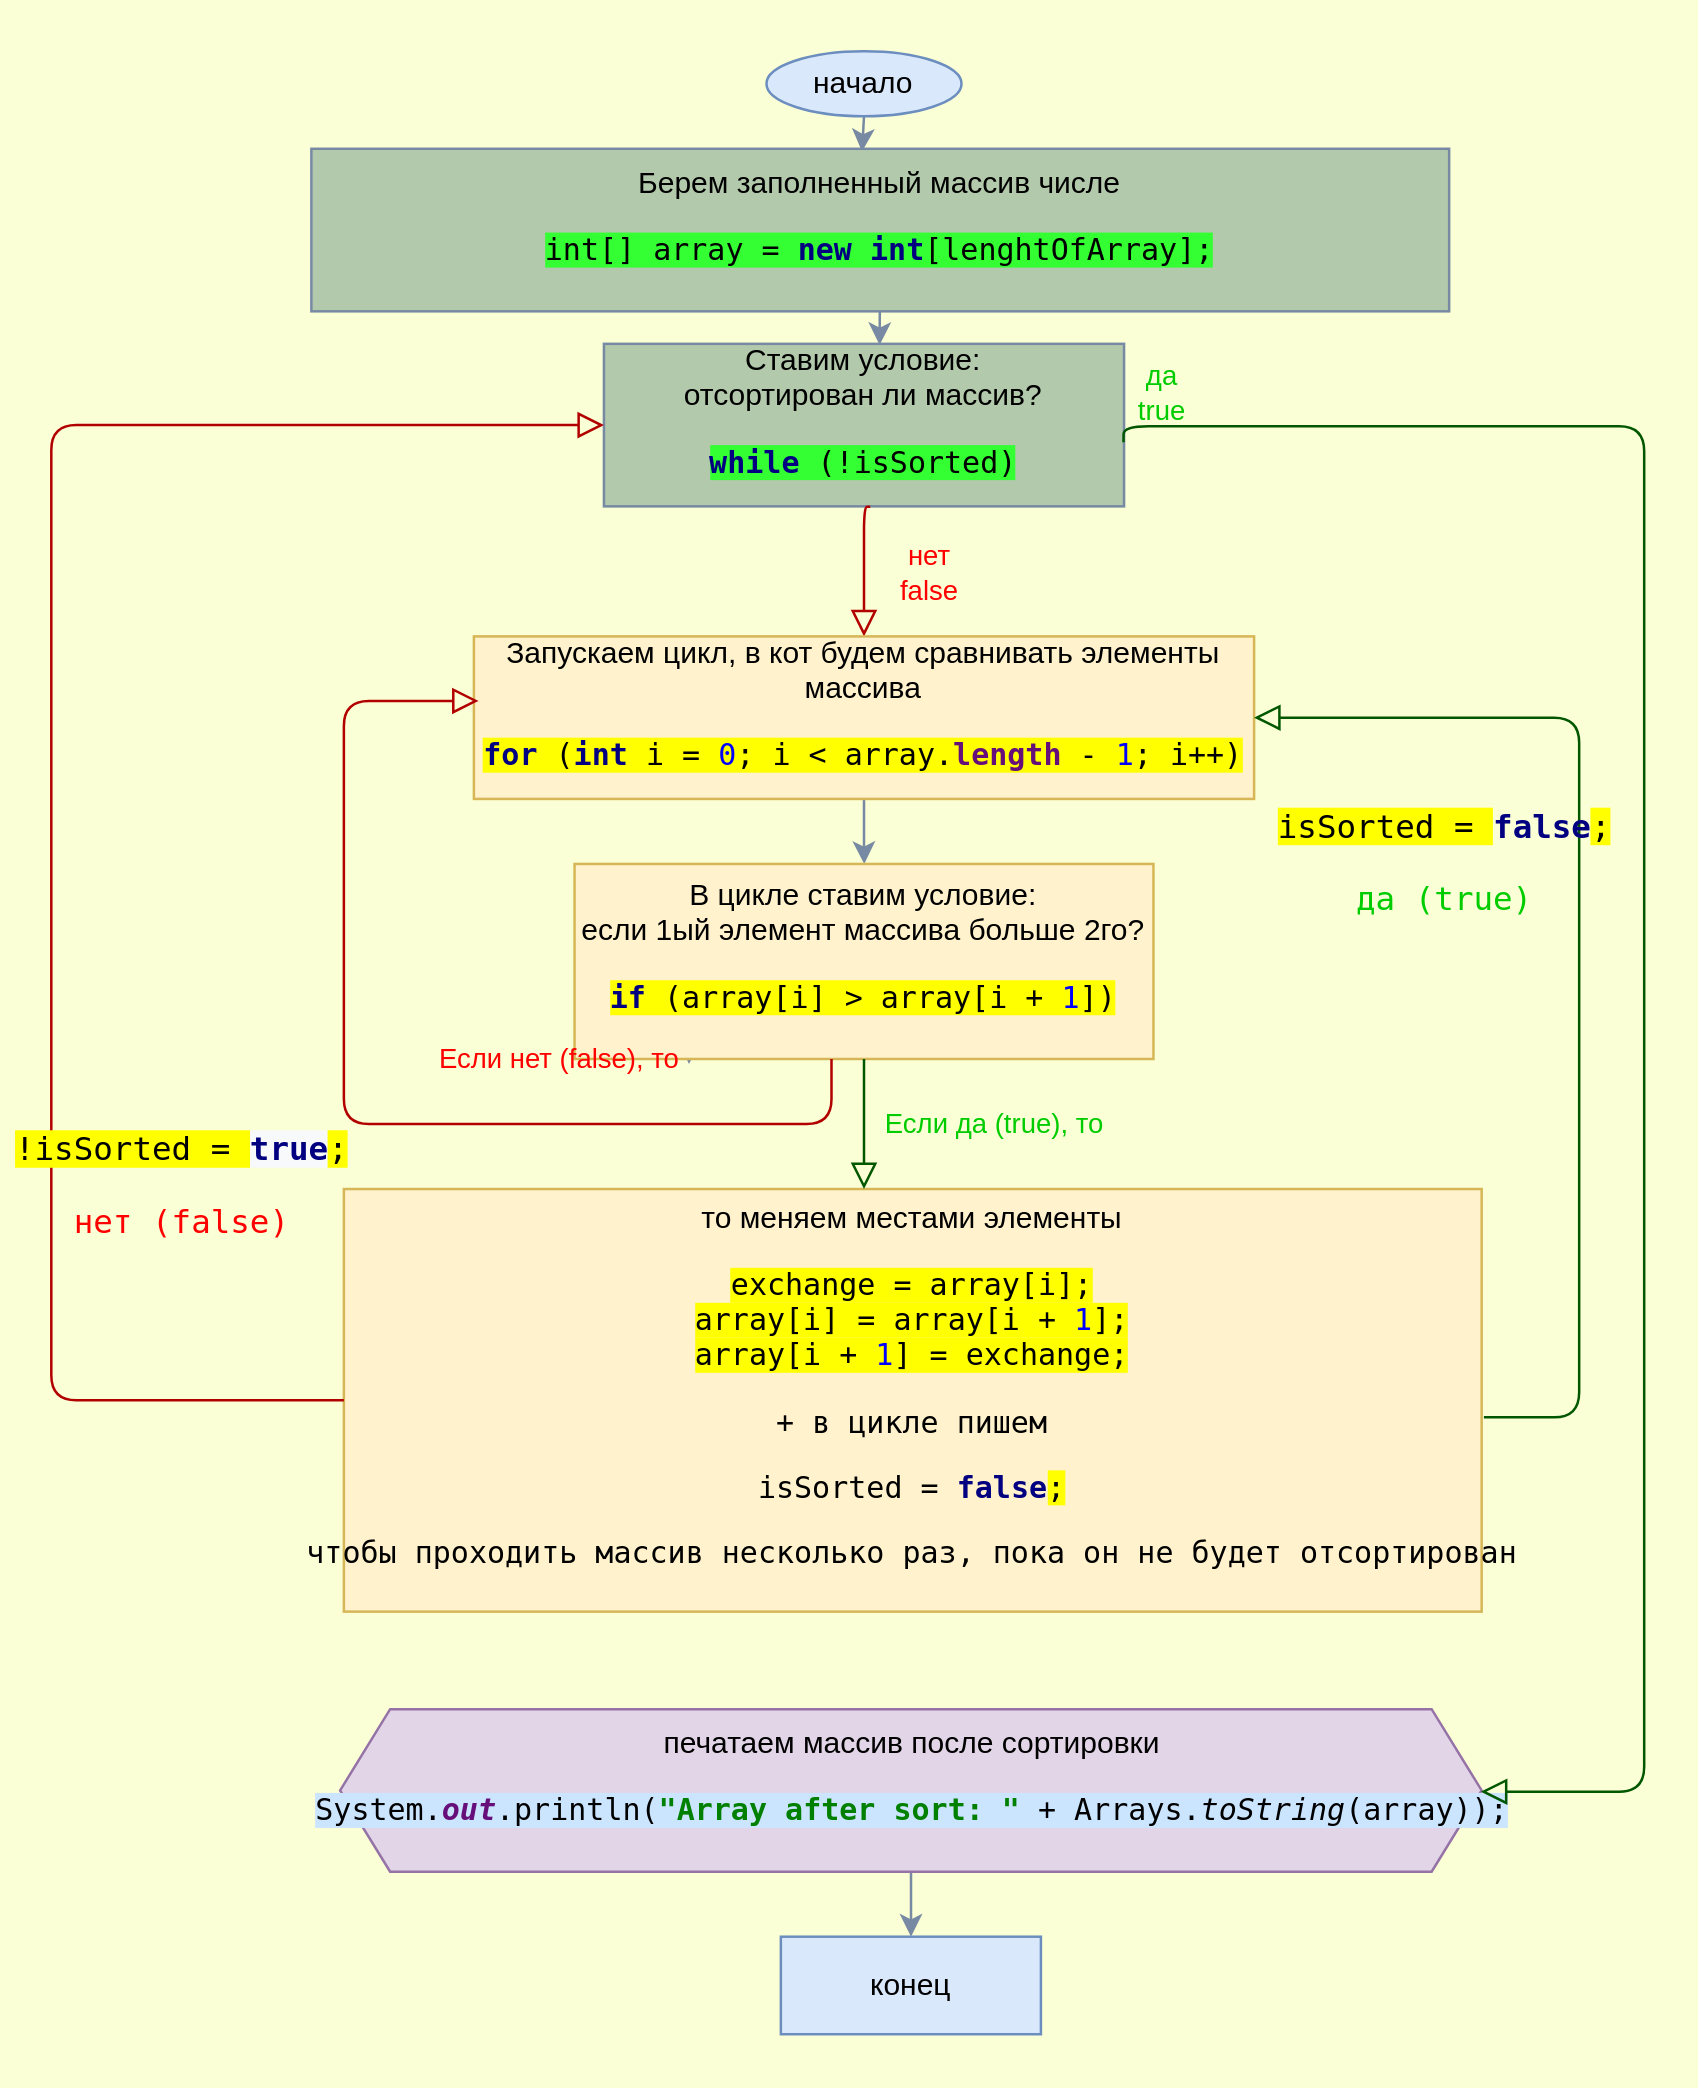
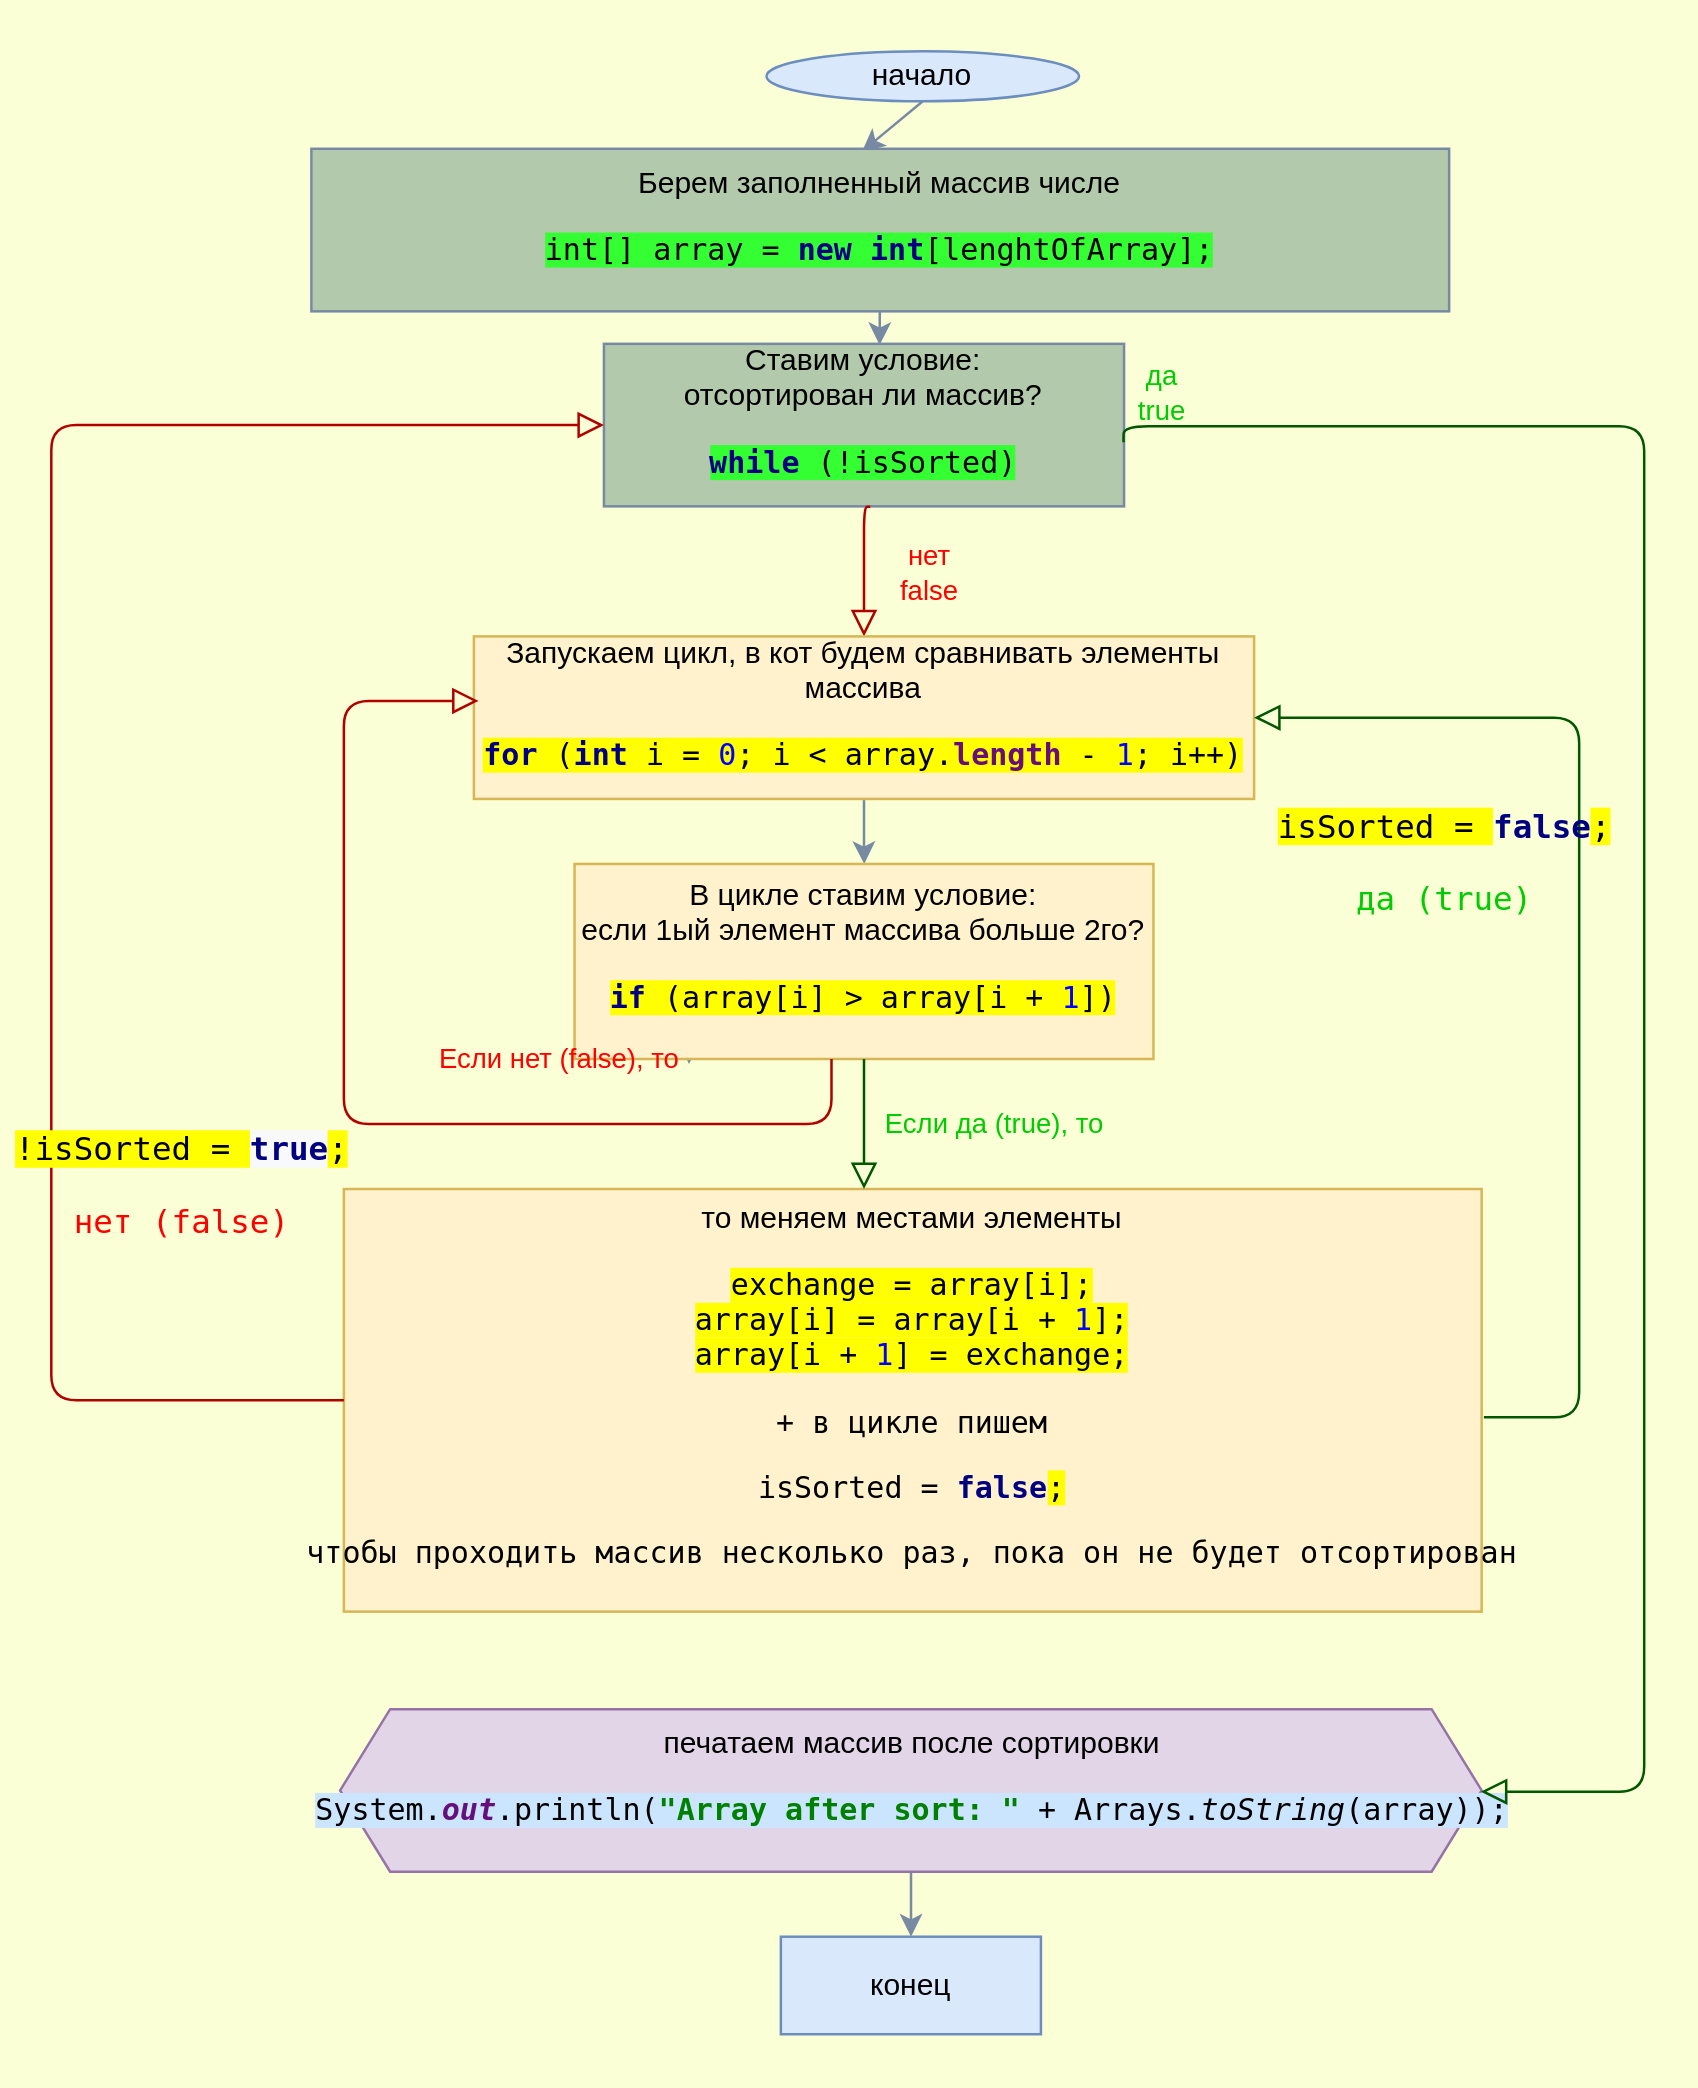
- <mxCell id="9" value="начало" style="ellipse;whiteSpace=wrap;html=1;strokeColor=#6c8ebf;fillColor=#dae8fc;" vertex="1" parent="1"><mxGeometry x="306" width="78" height="26" as="geometry" y="20" /></mxCell>
+ <mxCell id="9" value="начало" style="ellipse;whiteSpace=wrap;html=1;strokeColor=#6c8ebf;fillColor=#dae8fc;" vertex="1" parent="1"><mxGeometry x="306" y="20" width="125" height="20" as="geometry" /></mxCell>
